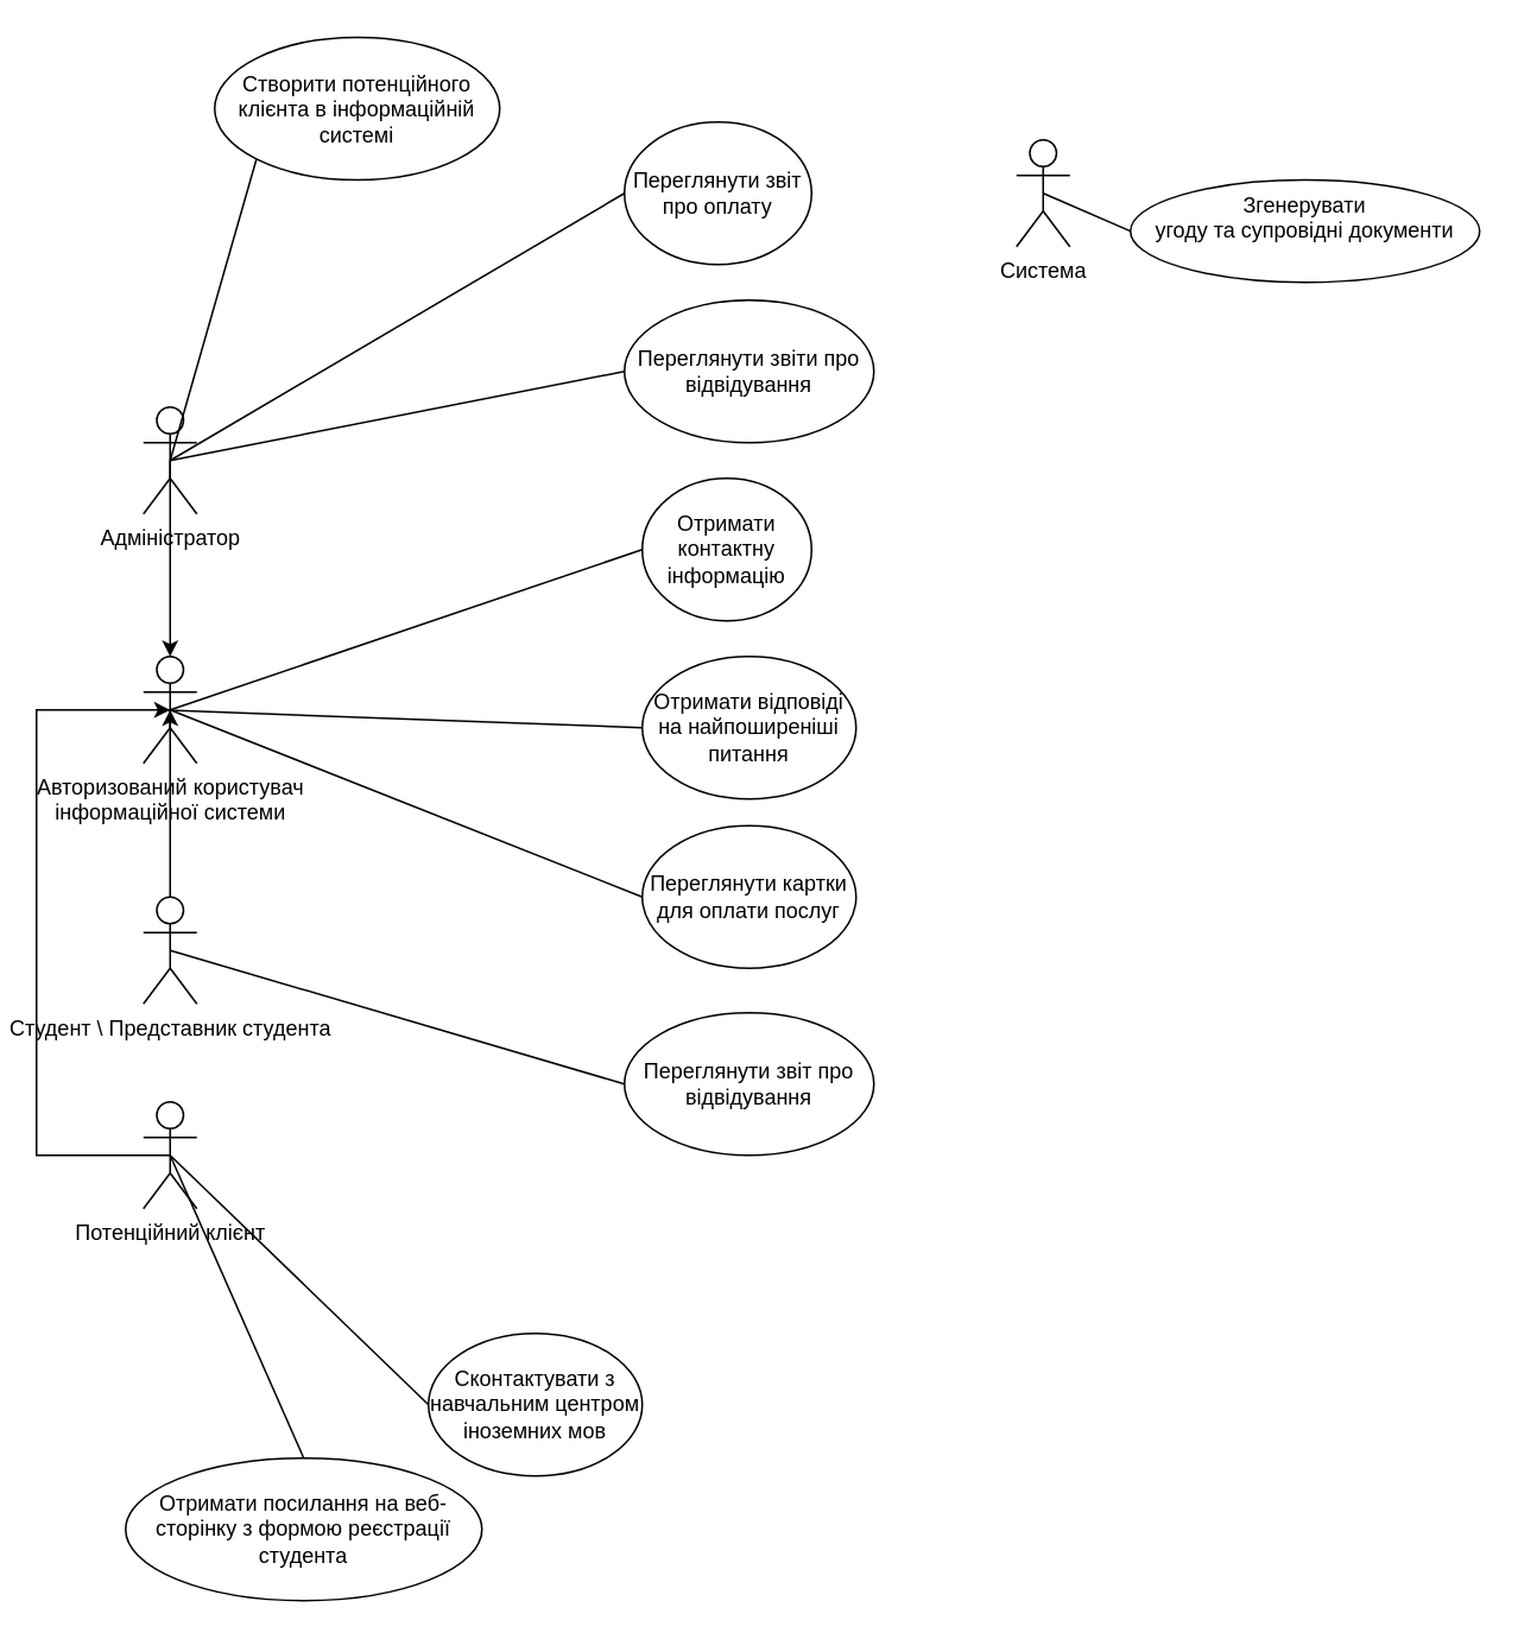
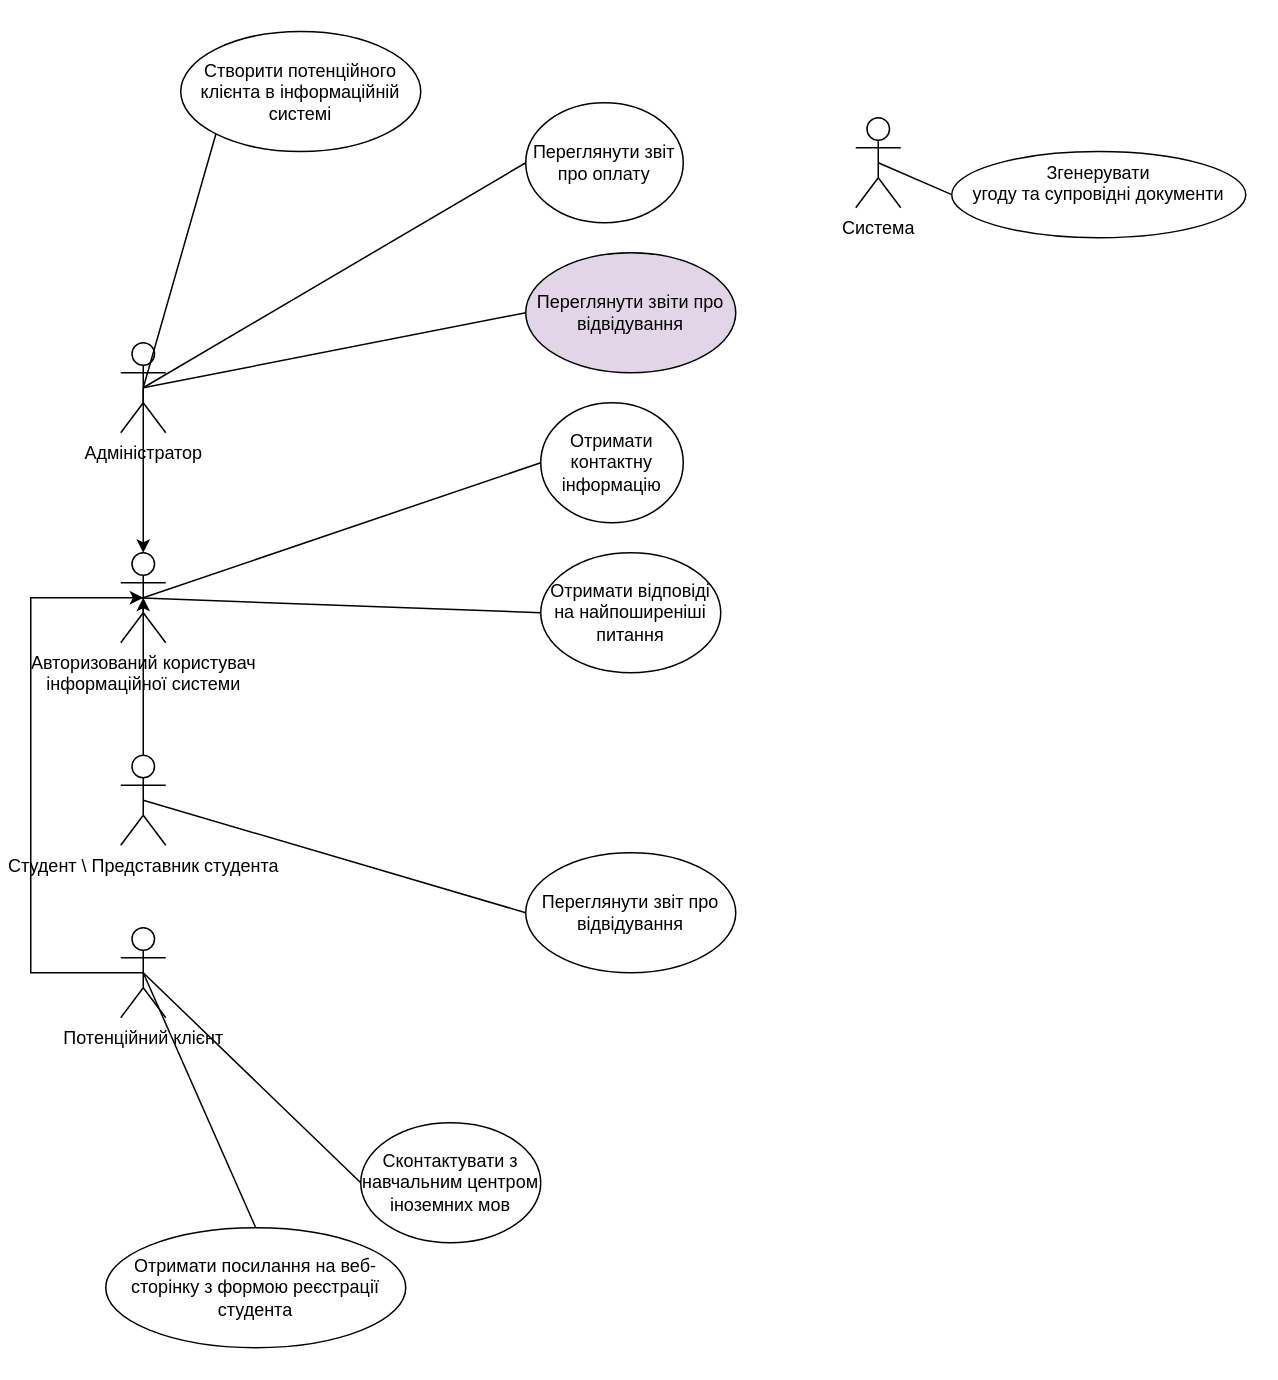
- <mxCell id="11" value="Переглянути звіти про відвідування" style="ellipse;whiteSpace=wrap;html=1;" parent="1" vertex="1"><mxGeometry x="350" y="168" width="140" height="80" as="geometry" /></mxCell>
+ <mxCell id="11" value="Переглянути звіти про відвідування" style="ellipse;whiteSpace=wrap;html=1;fillColor=#e1d5e7;" parent="1" vertex="1"><mxGeometry x="350" y="168" width="140" height="80" as="geometry" /></mxCell>
- <mxCell id="16" value="" style="endArrow=none;html=1;rounded=0;entryX=0;entryY=0.5;entryDx=0;entryDy=0;exitX=0.5;exitY=0.5;exitDx=0;exitDy=0;exitPerimeter=0;" parent="1" source="13" target="8" edge="1"><mxGeometry width="50" height="50" relative="1" as="geometry"><mxPoint x="100" y="408" as="sourcePoint" /><mxPoint x="370" y="418" as="targetPoint" /></mxGeometry></mxCell>
- <mxCell id="8" value="Переглянути картки для оплати послуг" style="ellipse;whiteSpace=wrap;html=1;" parent="1" vertex="1"><mxGeometry x="360" y="463" width="120" height="80" as="geometry" /></mxCell>
